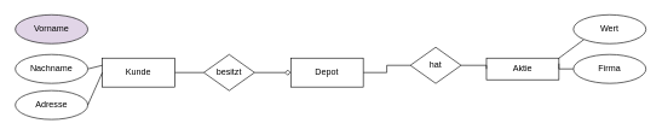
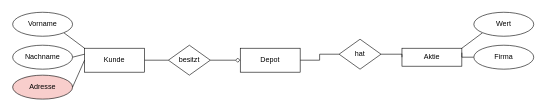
- <mxCell id="12" value="Vorname" style="ellipse;whiteSpace=wrap;html=1;align=center;fillColor=#e1d5e7;" vertex="1" parent="1"><mxGeometry x="20" y="20" width="100" height="40" as="geometry" /></mxCell>
+ <mxCell id="12" value="Vorname" style="ellipse;whiteSpace=wrap;html=1;align=center;" vertex="1" parent="1"><mxGeometry x="20" y="20" width="100" height="40" as="geometry" /></mxCell>
+ <mxCell id="11" style="rounded=0;orthogonalLoop=1;jettySize=auto;html=1;exitX=1;exitY=1;exitDx=0;exitDy=0;entryX=0;entryY=0;entryDx=0;entryDy=0;endArrow=none;endFill=0;" edge="1" parent="1" source="12" target="3"><mxGeometry relative="1" as="geometry" /></mxCell>
- <mxCell id="15" value="Adresse" style="ellipse;whiteSpace=wrap;html=1;align=center;" vertex="1" parent="1"><mxGeometry x="20" y="125" width="100" height="40" as="geometry" /></mxCell>
+ <mxCell id="15" value="Adresse" style="ellipse;whiteSpace=wrap;html=1;align=center;fillColor=#f8cecc;" vertex="1" parent="1"><mxGeometry x="20" y="125" width="100" height="40" as="geometry" /></mxCell>
